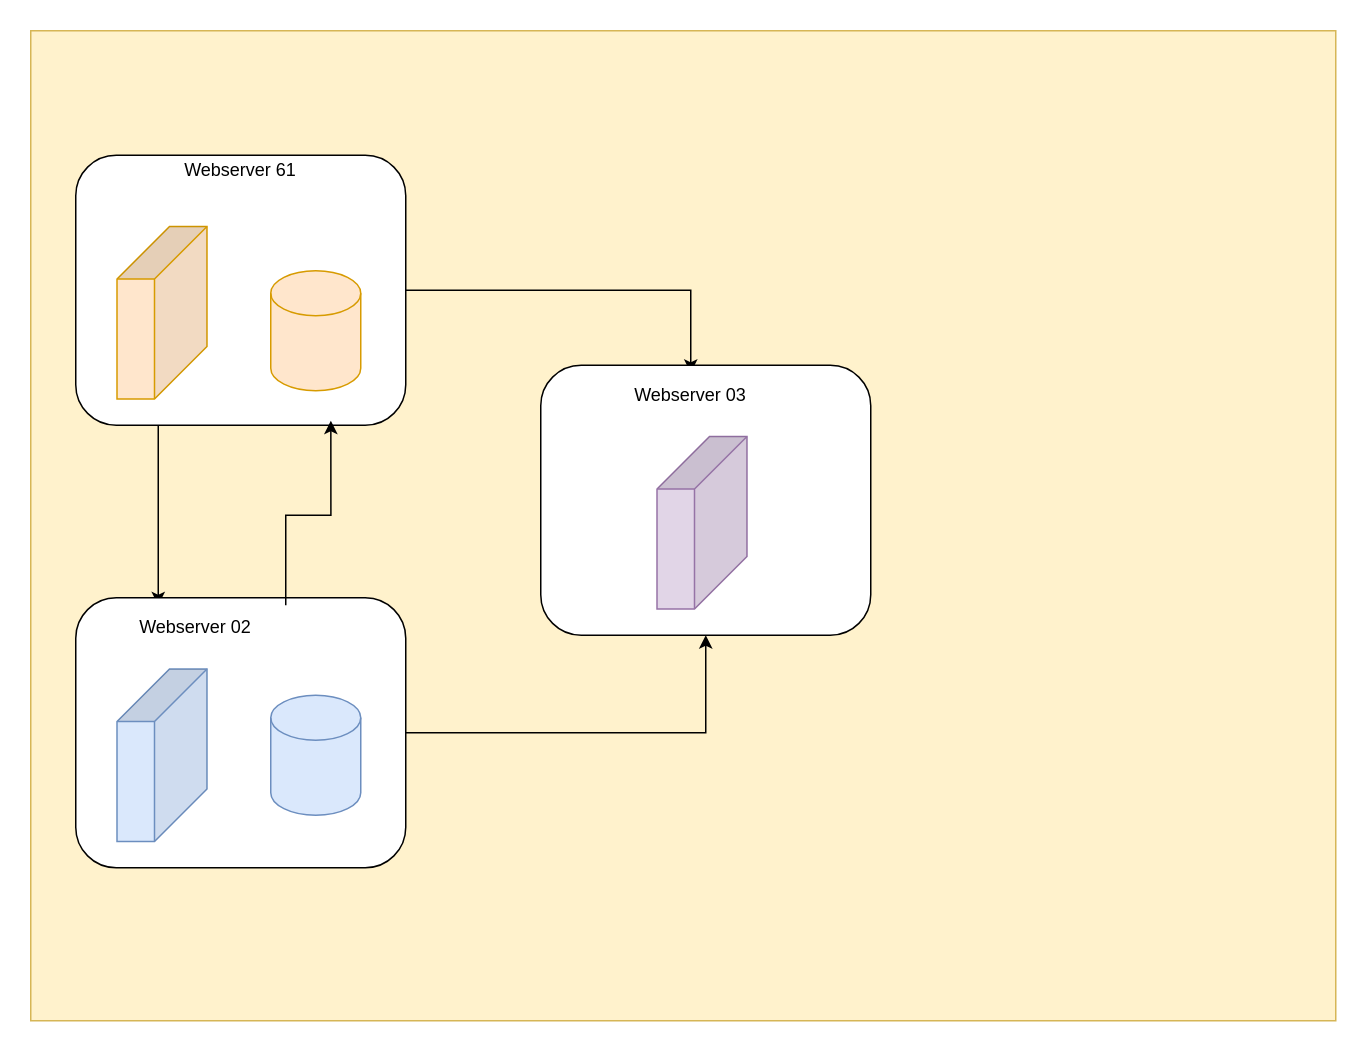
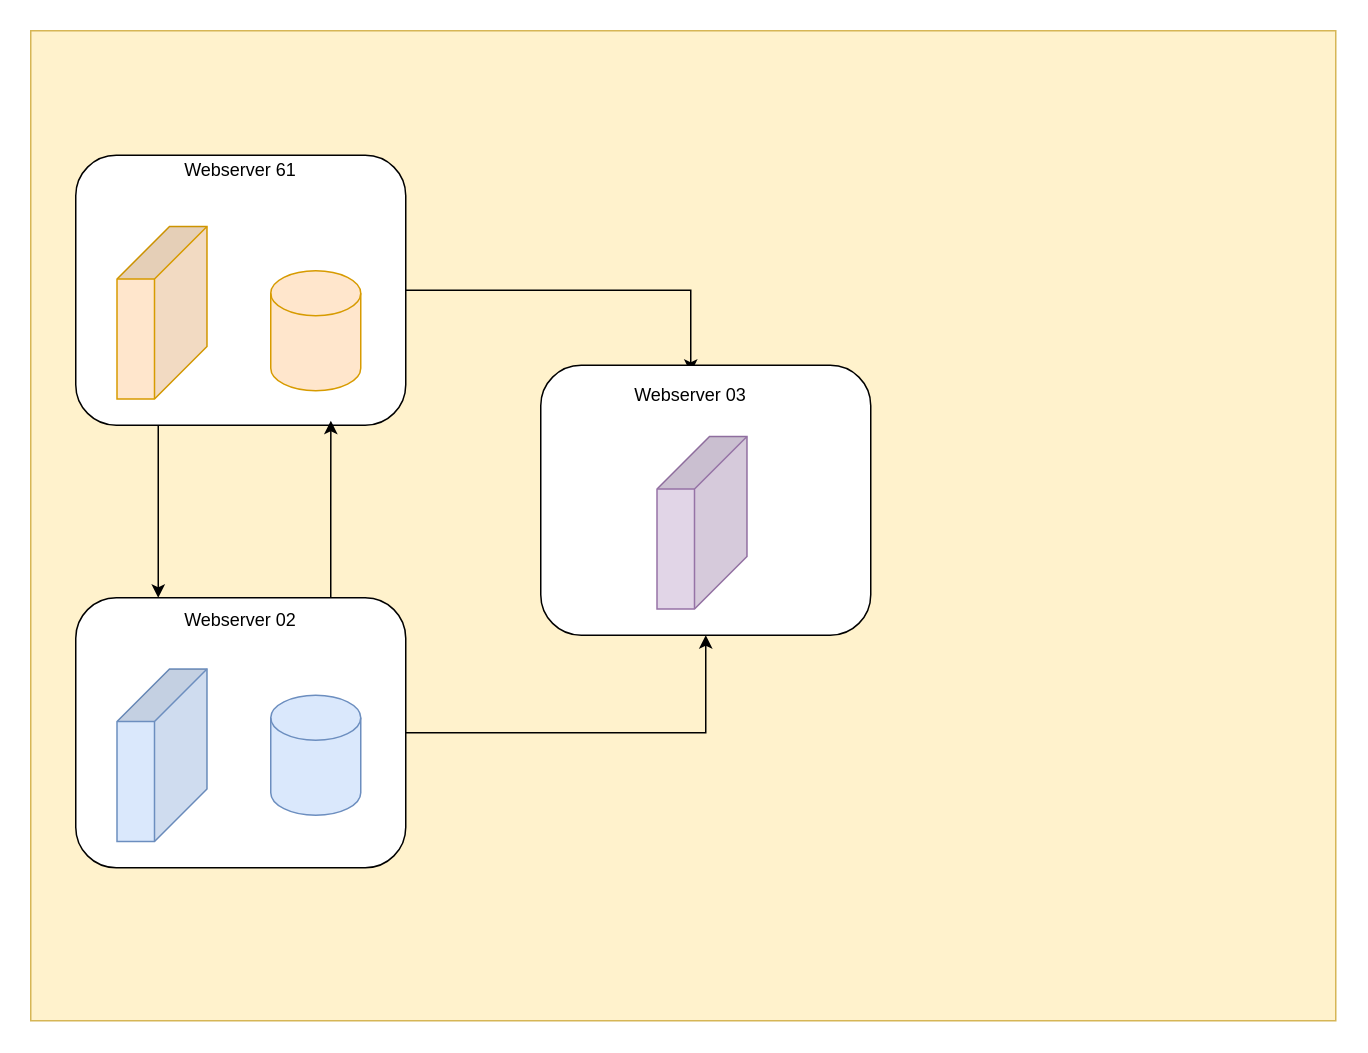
- <mxCell id="13" value="Webserver 02" style="text;html=1;strokeColor=none;fillColor=none;align=center;verticalAlign=middle;whiteSpace=wrap;rounded=0;" vertex="1" parent="1"><mxGeometry x="70" y="403" width="120" height="30" as="geometry" /></mxCell>
+ <mxCell id="13" value="Webserver 02" style="text;html=1;strokeColor=none;fillColor=none;align=center;verticalAlign=middle;whiteSpace=wrap;rounded=0;" vertex="1" parent="1"><mxGeometry x="100" y="398" width="120" height="30" as="geometry" /></mxCell>
